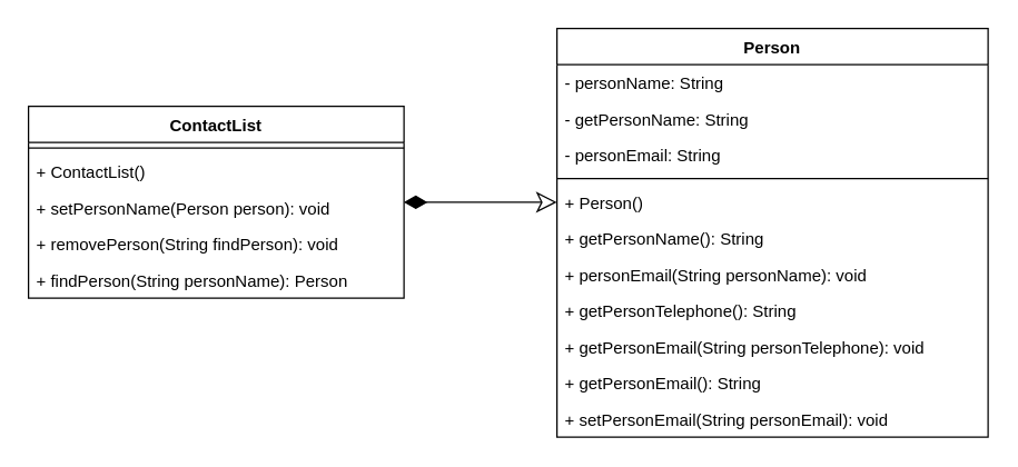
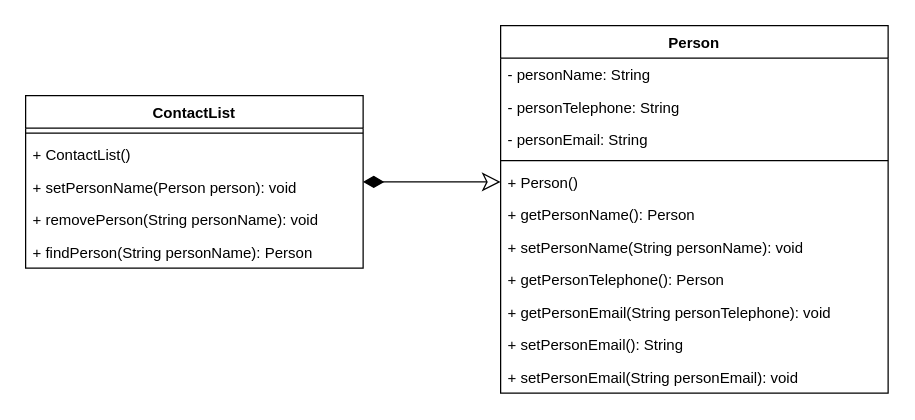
- <mxCell id="10" value="- getPersonName: String" style="text;strokeColor=none;fillColor=none;align=left;verticalAlign=top;spacingLeft=4;spacingRight=4;overflow=hidden;rotatable=0;points=[[0,0.5],[1,0.5]];portConstraint=eastwest;whiteSpace=wrap;html=1;" vertex="1" parent="8"><mxGeometry y="52" width="310" height="26" as="geometry" /></mxCell>
+ <mxCell id="10" value="- personTelephone: String" style="text;strokeColor=none;fillColor=none;align=left;verticalAlign=top;spacingLeft=4;spacingRight=4;overflow=hidden;rotatable=0;points=[[0,0.5],[1,0.5]];portConstraint=eastwest;whiteSpace=wrap;html=1;" vertex="1" parent="8"><mxGeometry y="52" width="310" height="26" as="geometry" /></mxCell>
- <mxCell id="14" value="+ getPersonName(): String" style="text;strokeColor=none;fillColor=none;align=left;verticalAlign=top;spacingLeft=4;spacingRight=4;overflow=hidden;rotatable=0;points=[[0,0.5],[1,0.5]];portConstraint=eastwest;whiteSpace=wrap;html=1;" vertex="1" parent="8"><mxGeometry y="138" width="310" height="26" as="geometry" /></mxCell>
+ <mxCell id="14" value="+ getPersonName(): Person" style="text;strokeColor=none;fillColor=none;align=left;verticalAlign=top;spacingLeft=4;spacingRight=4;overflow=hidden;rotatable=0;points=[[0,0.5],[1,0.5]];portConstraint=eastwest;whiteSpace=wrap;html=1;" vertex="1" parent="8"><mxGeometry y="138" width="310" height="26" as="geometry" /></mxCell>
- <mxCell id="6" value="+ removePerson(String findPerson): void" style="text;strokeColor=none;fillColor=none;align=left;verticalAlign=top;spacingLeft=4;spacingRight=4;overflow=hidden;rotatable=0;points=[[0,0.5],[1,0.5]];portConstraint=eastwest;whiteSpace=wrap;html=1;" vertex="1" parent="2"><mxGeometry y="86" width="270" height="26" as="geometry" /></mxCell>
+ <mxCell id="6" value="+ removePerson(String personName): void" style="text;strokeColor=none;fillColor=none;align=left;verticalAlign=top;spacingLeft=4;spacingRight=4;overflow=hidden;rotatable=0;points=[[0,0.5],[1,0.5]];portConstraint=eastwest;whiteSpace=wrap;html=1;" vertex="1" parent="2"><mxGeometry y="86" width="270" height="26" as="geometry" /></mxCell>
- <mxCell id="15" value="+ personEmail(String personName): void" style="text;strokeColor=none;fillColor=none;align=left;verticalAlign=top;spacingLeft=4;spacingRight=4;overflow=hidden;rotatable=0;points=[[0,0.5],[1,0.5]];portConstraint=eastwest;whiteSpace=wrap;html=1;" vertex="1" parent="8"><mxGeometry y="164" width="310" height="26" as="geometry" /></mxCell>
+ <mxCell id="15" value="+ setPersonName(String personName): void" style="text;strokeColor=none;fillColor=none;align=left;verticalAlign=top;spacingLeft=4;spacingRight=4;overflow=hidden;rotatable=0;points=[[0,0.5],[1,0.5]];portConstraint=eastwest;whiteSpace=wrap;html=1;" vertex="1" parent="8"><mxGeometry y="164" width="310" height="26" as="geometry" /></mxCell>
- <mxCell id="16" value="+ getPersonTelephone(): String" style="text;strokeColor=none;fillColor=none;align=left;verticalAlign=top;spacingLeft=4;spacingRight=4;overflow=hidden;rotatable=0;points=[[0,0.5],[1,0.5]];portConstraint=eastwest;whiteSpace=wrap;html=1;" vertex="1" parent="8"><mxGeometry y="190" width="310" height="26" as="geometry" /></mxCell>
+ <mxCell id="16" value="+ getPersonTelephone(): Person" style="text;strokeColor=none;fillColor=none;align=left;verticalAlign=top;spacingLeft=4;spacingRight=4;overflow=hidden;rotatable=0;points=[[0,0.5],[1,0.5]];portConstraint=eastwest;whiteSpace=wrap;html=1;" vertex="1" parent="8"><mxGeometry y="190" width="310" height="26" as="geometry" /></mxCell>
- <mxCell id="18" value="+ getPersonEmail(): String" style="text;strokeColor=none;fillColor=none;align=left;verticalAlign=top;spacingLeft=4;spacingRight=4;overflow=hidden;rotatable=0;points=[[0,0.5],[1,0.5]];portConstraint=eastwest;whiteSpace=wrap;html=1;" vertex="1" parent="8"><mxGeometry y="242" width="310" height="26" as="geometry" /></mxCell>
+ <mxCell id="18" value="+ setPersonEmail(): String" style="text;strokeColor=none;fillColor=none;align=left;verticalAlign=top;spacingLeft=4;spacingRight=4;overflow=hidden;rotatable=0;points=[[0,0.5],[1,0.5]];portConstraint=eastwest;whiteSpace=wrap;html=1;" vertex="1" parent="8"><mxGeometry y="242" width="310" height="26" as="geometry" /></mxCell>
